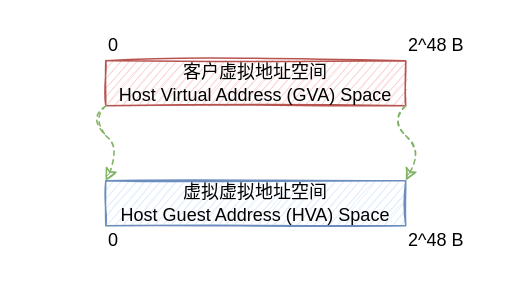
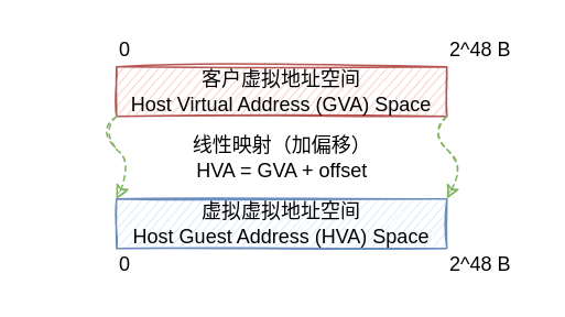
+ <mxCell id="10" value="线性映射（加偏移）&lt;br&gt;HVA = GVA + offset" style="text;html=1;align=center;verticalAlign=middle;resizable=0;points=[];autosize=1;strokeColor=none;fillColor=none;" parent="1" vertex="1"><mxGeometry x="110" y="80" width="120" height="30" as="geometry" /></mxCell>
